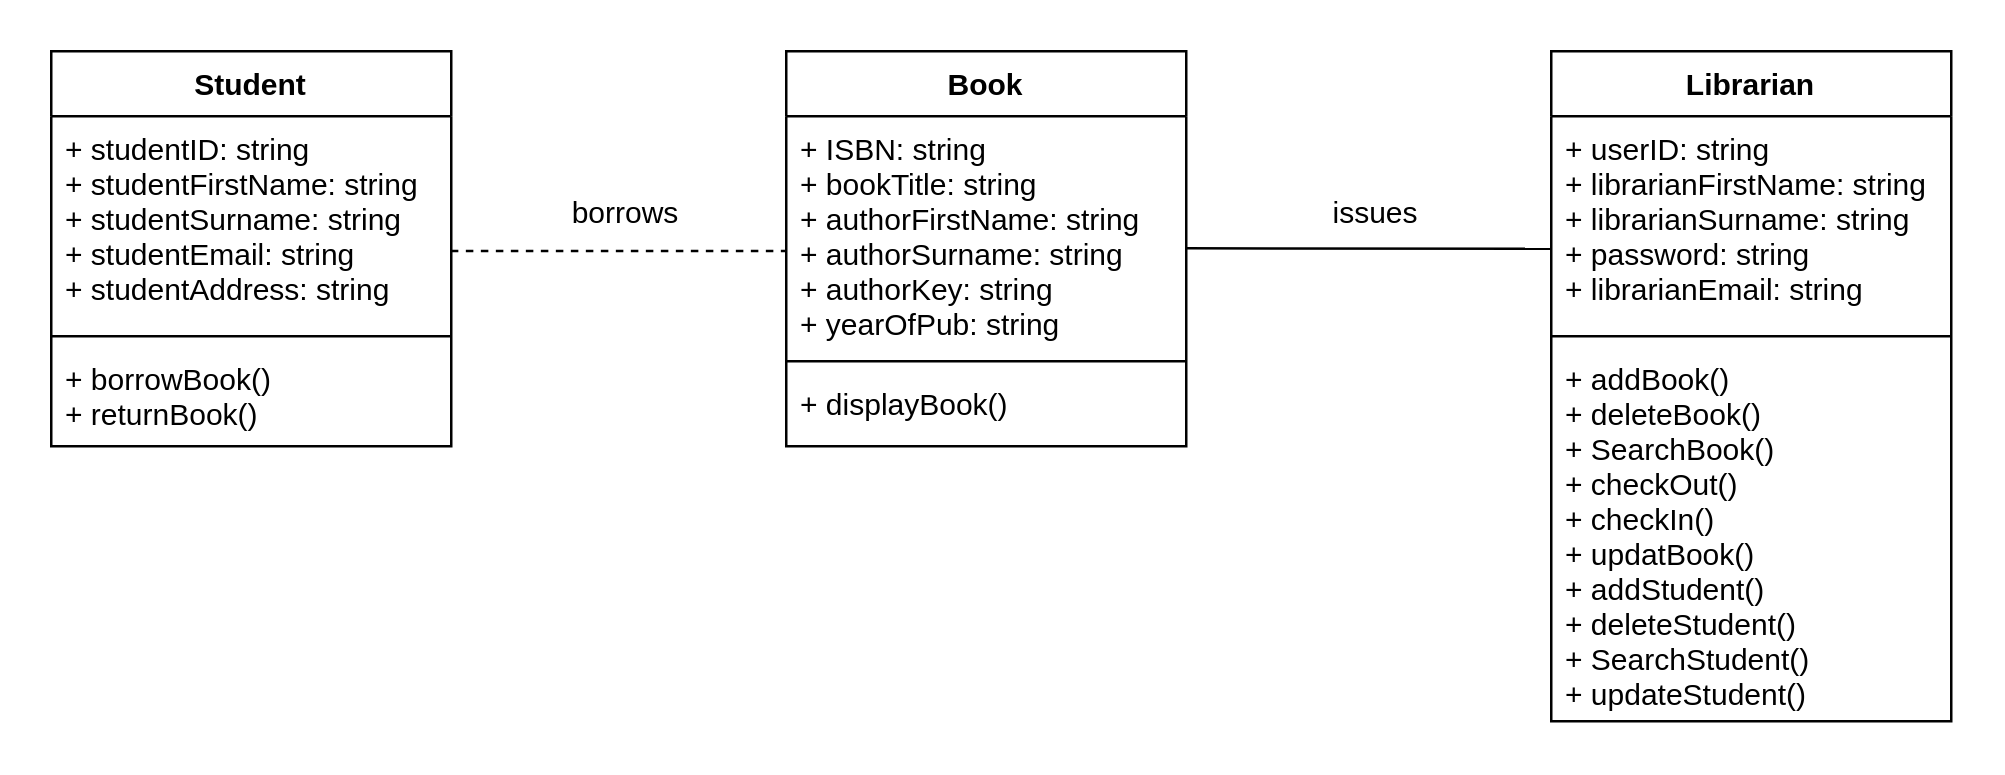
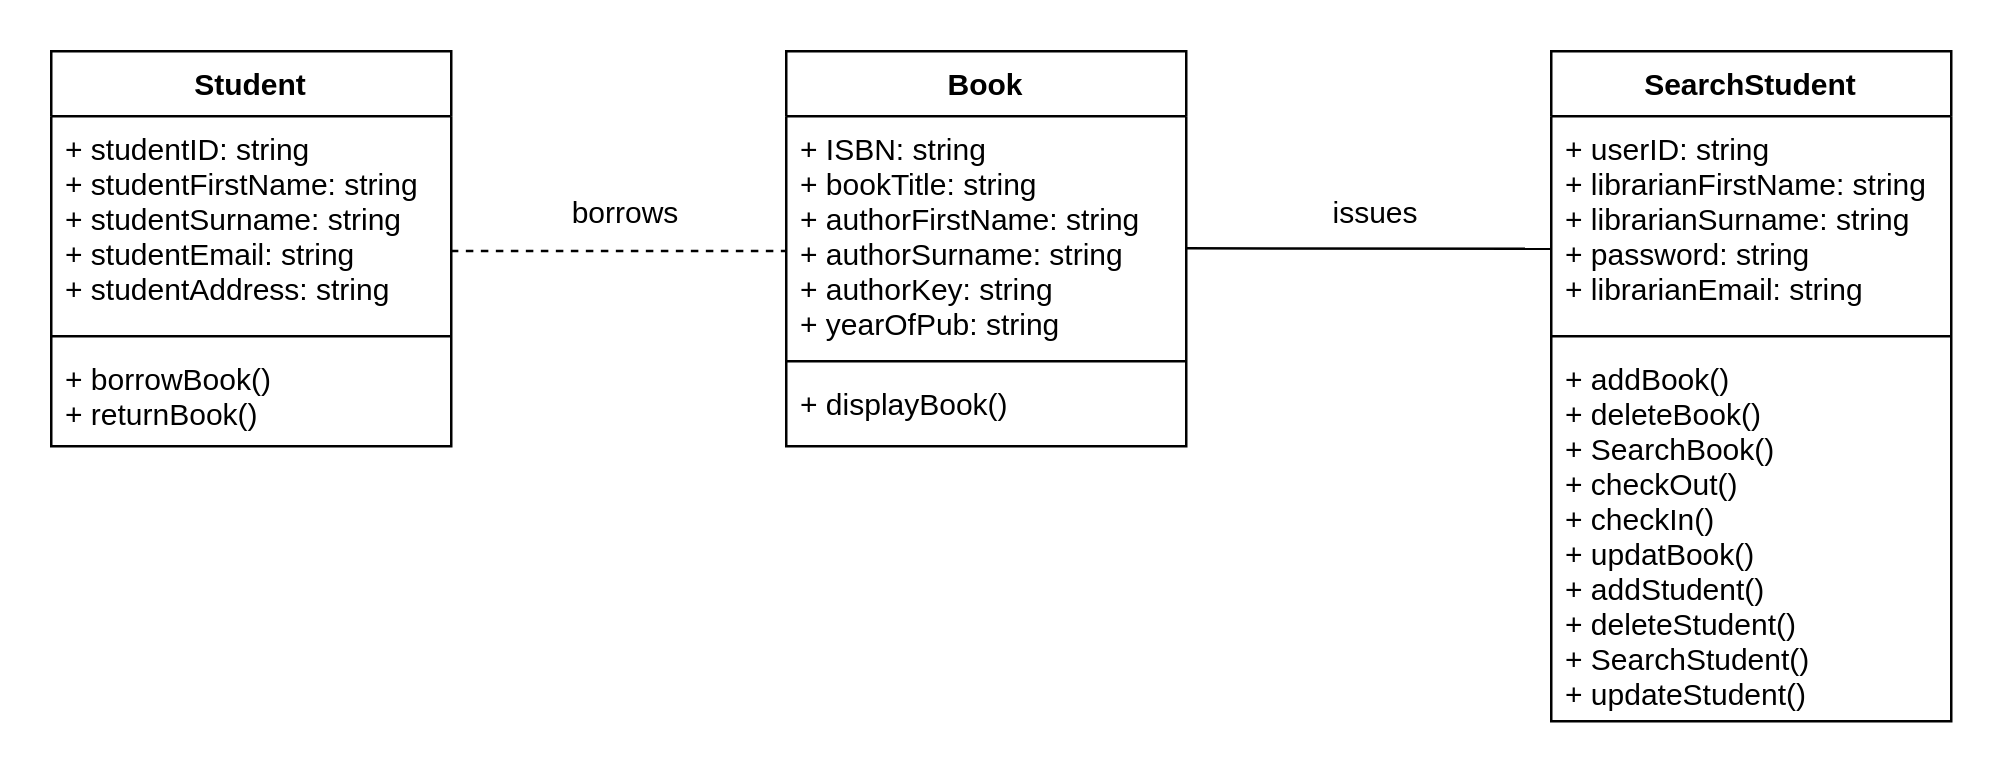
- <mxCell id="10" value="Librarian" style="swimlane;fontStyle=1;align=center;verticalAlign=top;childLayout=stackLayout;horizontal=1;startSize=26;horizontalStack=0;resizeParent=1;resizeParentMax=0;resizeLast=0;collapsible=1;marginBottom=0;" parent="1" vertex="1"><mxGeometry x="620" y="20" width="160" height="268" as="geometry" /></mxCell>
+ <mxCell id="10" value="SearchStudent" style="swimlane;fontStyle=1;align=center;verticalAlign=top;childLayout=stackLayout;horizontal=1;startSize=26;horizontalStack=0;resizeParent=1;resizeParentMax=0;resizeLast=0;collapsible=1;marginBottom=0;" parent="1" vertex="1"><mxGeometry x="620" y="20" width="160" height="268" as="geometry" /></mxCell>
